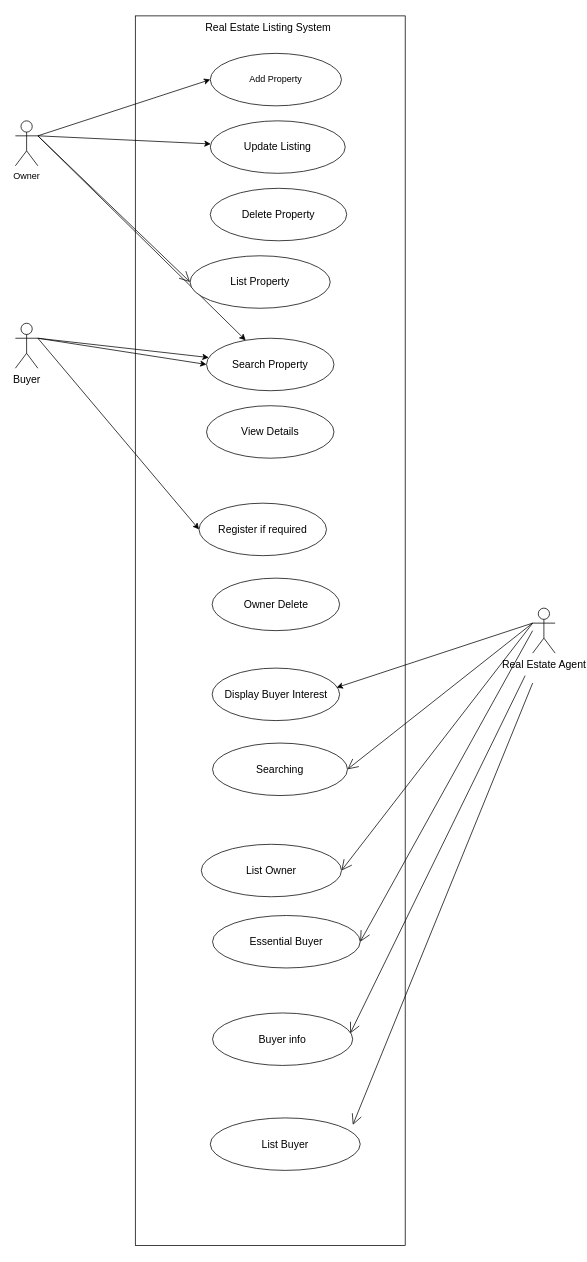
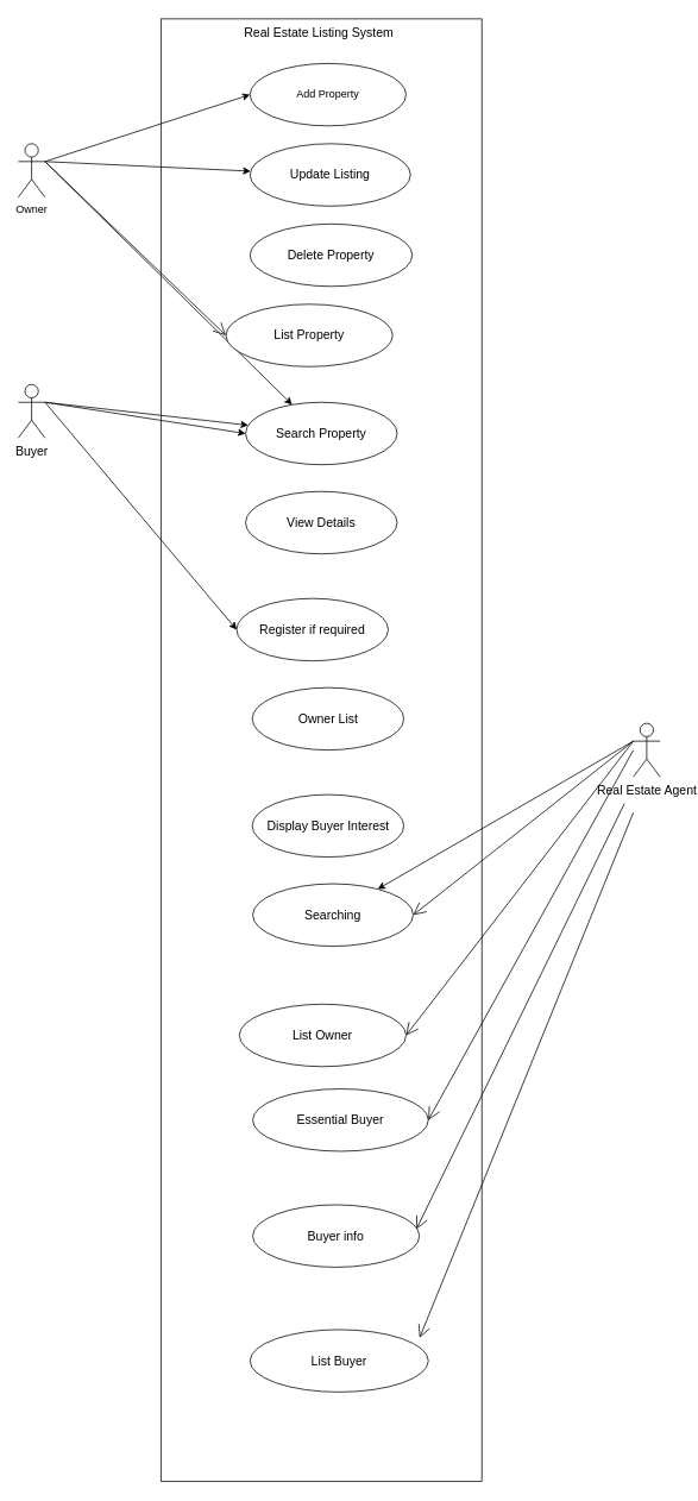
- <mxCell id="9" value="View Details" style="ellipse;whiteSpace=wrap;html=1;fontSize=14;" vertex="1" parent="1"><mxGeometry x="275" y="540" width="170" height="70" as="geometry" /></mxCell>
+ <mxCell id="9" value="View Details" style="ellipse;whiteSpace=wrap;html=1;fontSize=14;" vertex="1" parent="1"><mxGeometry x="275" y="550" width="170" height="70" as="geometry" /></mxCell>
- <mxCell id="11" value="Owner Delete" style="ellipse;whiteSpace=wrap;html=1;fontSize=14;" vertex="1" parent="1"><mxGeometry x="282.5" y="770" width="170" height="70" as="geometry" /></mxCell>
+ <mxCell id="11" value="Owner List" style="ellipse;whiteSpace=wrap;html=1;fontSize=14;" vertex="1" parent="1"><mxGeometry x="282.5" y="770" width="170" height="70" as="geometry" /></mxCell>
- <mxCell id="21" value="" style="endArrow=classic;html=1;fontSize=14;entryX=0.976;entryY=0.371;entryDx=0;entryDy=0;entryPerimeter=0;exitX=0;exitY=0.333;exitDx=0;exitDy=0;exitPerimeter=0;" edge="1" parent="1" source="13" target="14"><mxGeometry width="50" height="50" relative="1" as="geometry"><mxPoint x="570" y="750" as="sourcePoint" /><mxPoint x="620" y="700" as="targetPoint" /></mxGeometry></mxCell>
+ <mxCell id="21" value="" style="endArrow=classic;html=1;fontSize=14;exitX=0;exitY=0.333;exitDx=0;exitDy=0;exitPerimeter=0;" edge="1" parent="1" source="13" target="24"><mxGeometry width="50" height="50" relative="1" as="geometry"><mxPoint x="570" y="750" as="sourcePoint" /><mxPoint x="620" y="700" as="targetPoint" /></mxGeometry></mxCell>
